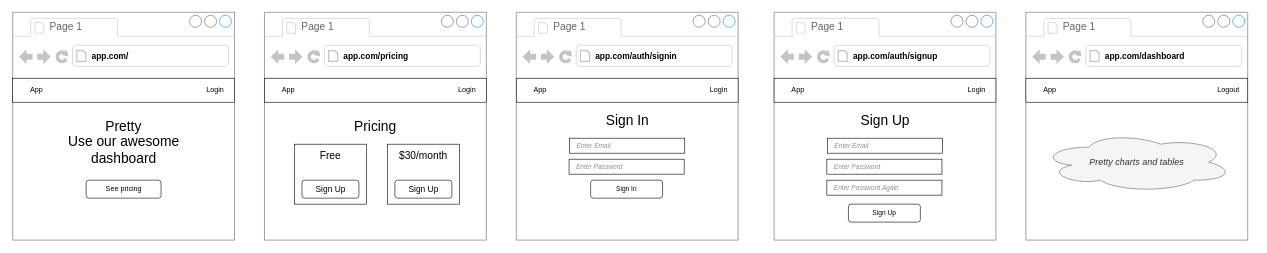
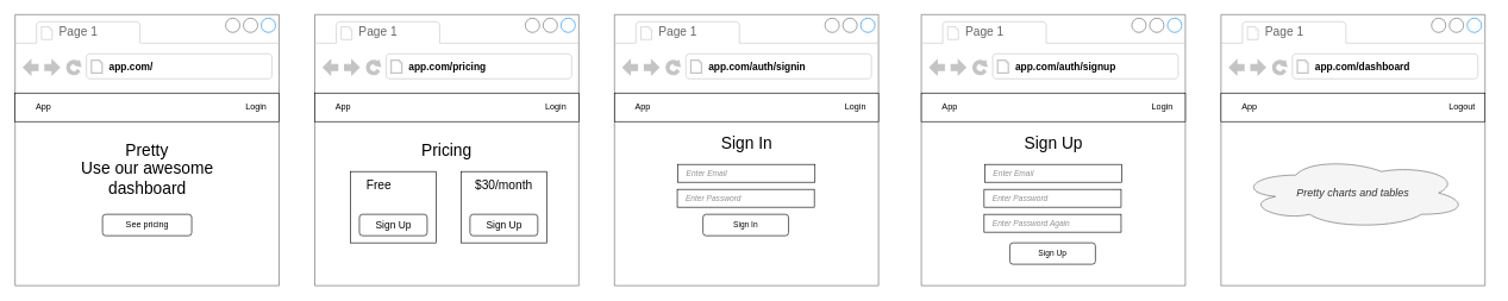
- <mxCell id="20" value="Free" style="text;html=1;strokeColor=none;fillColor=none;align=center;verticalAlign=middle;whiteSpace=wrap;rounded=0;fontSize=17;" vertex="1" parent="12"><mxGeometry x="90" y="230" width="40" height="20" as="geometry" /></mxCell>
+ <mxCell id="20" value="Free" style="text;html=1;strokeColor=none;fillColor=none;align=center;verticalAlign=middle;whiteSpace=wrap;rounded=0;fontSize=17;" vertex="1" parent="12"><mxGeometry x="70" y="230" width="40" height="20" as="geometry" /></mxCell>
